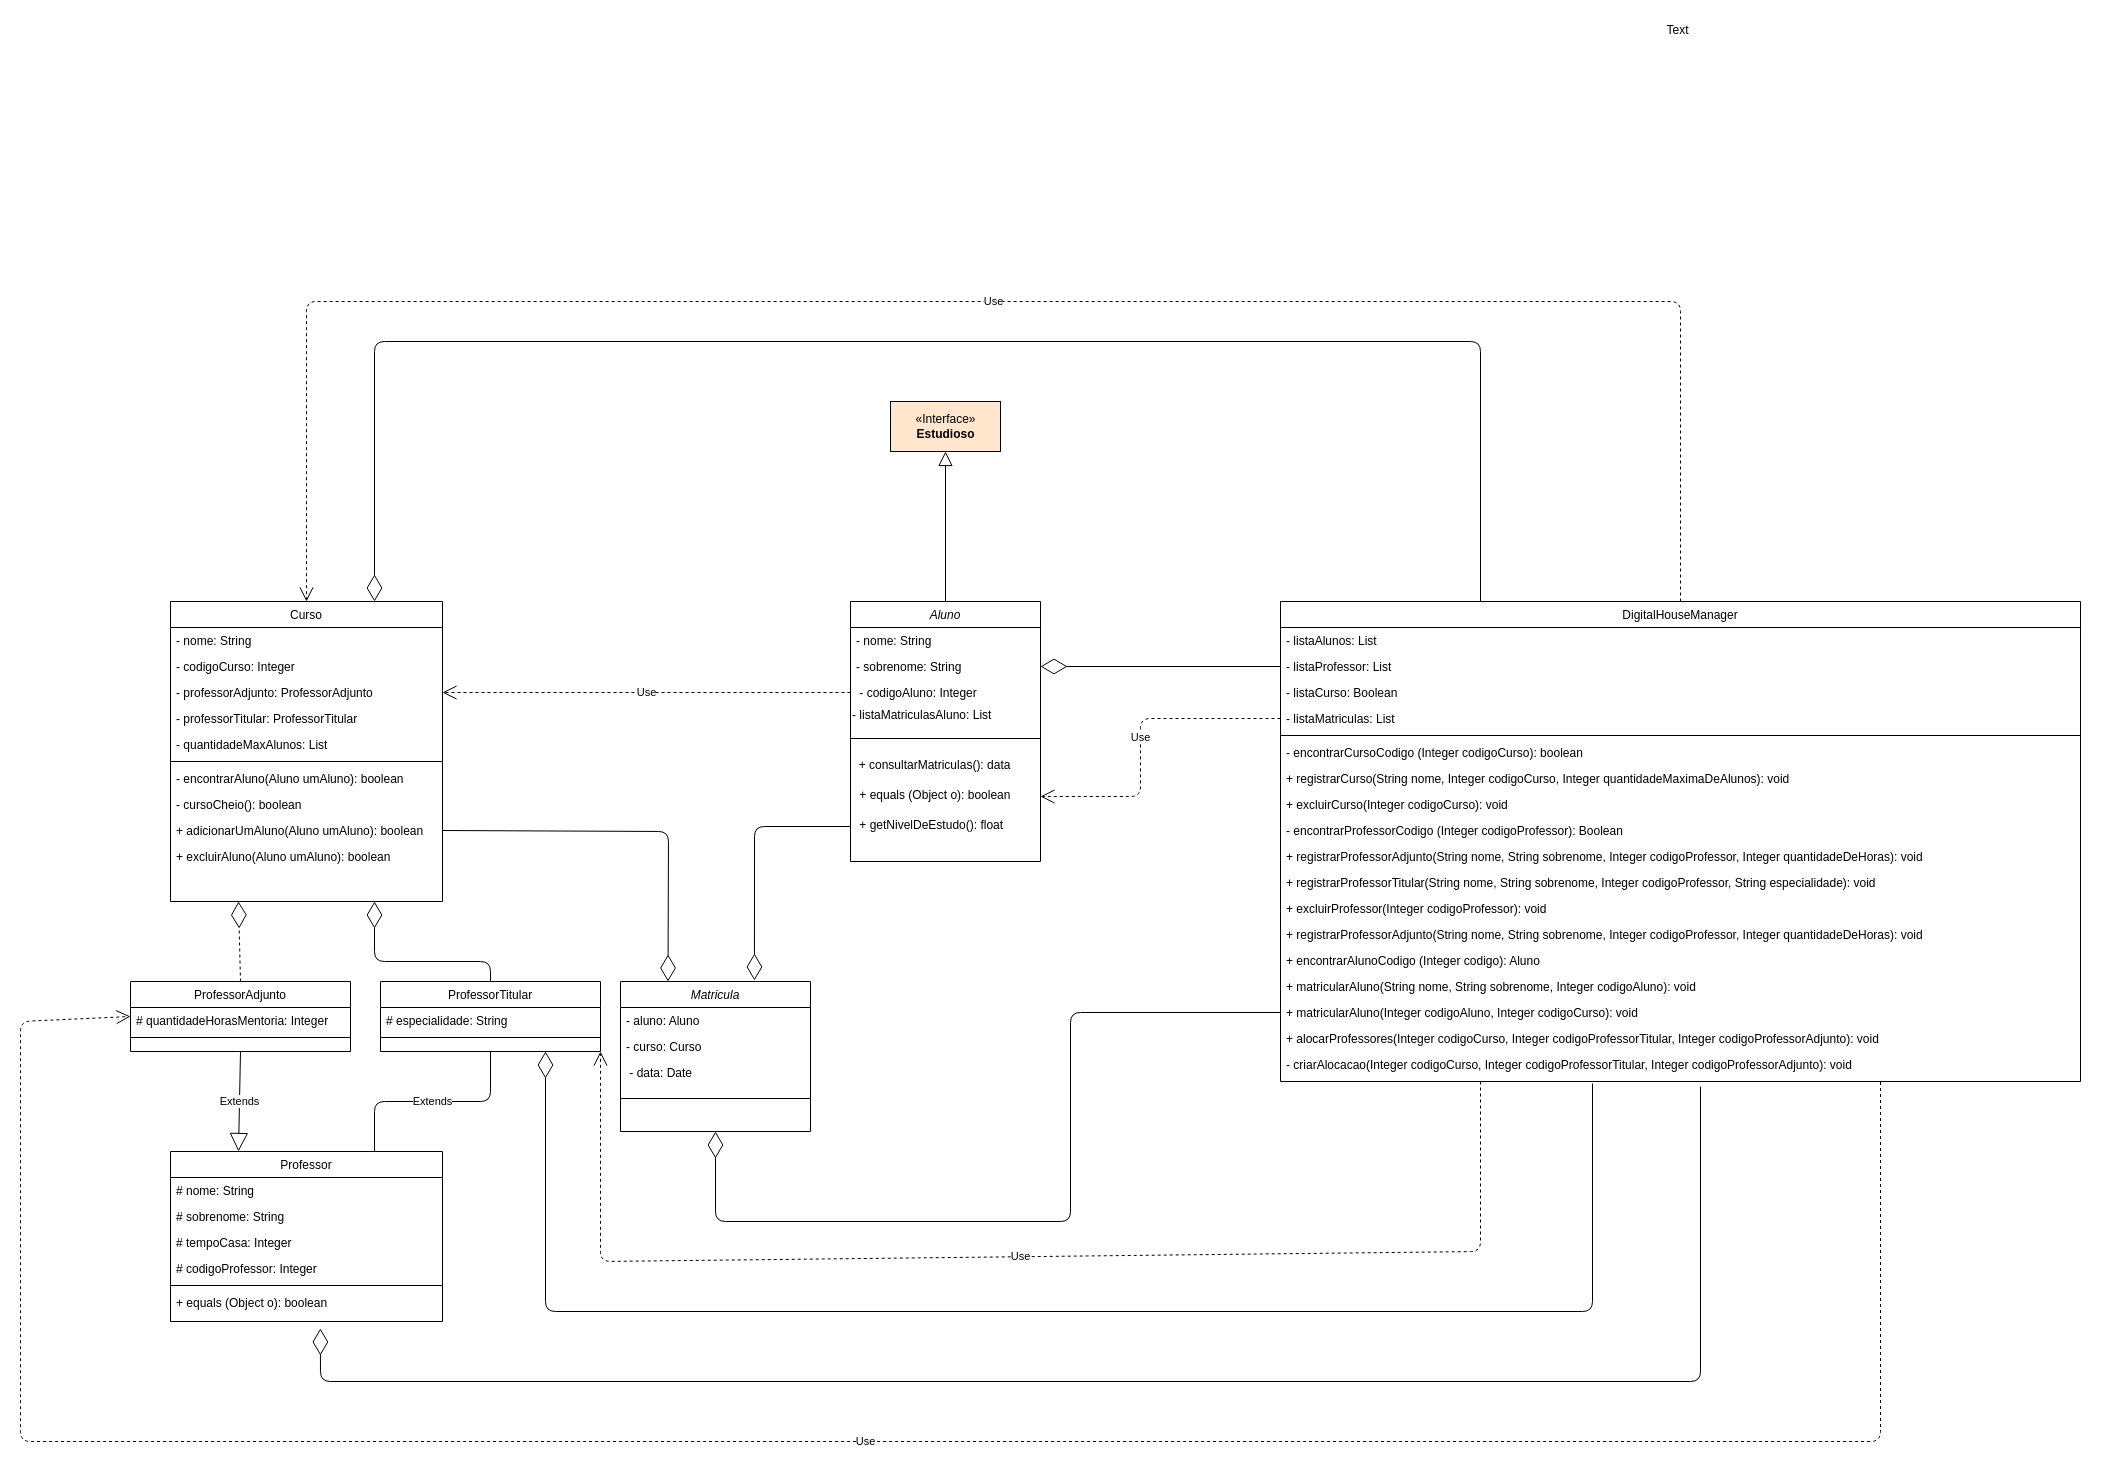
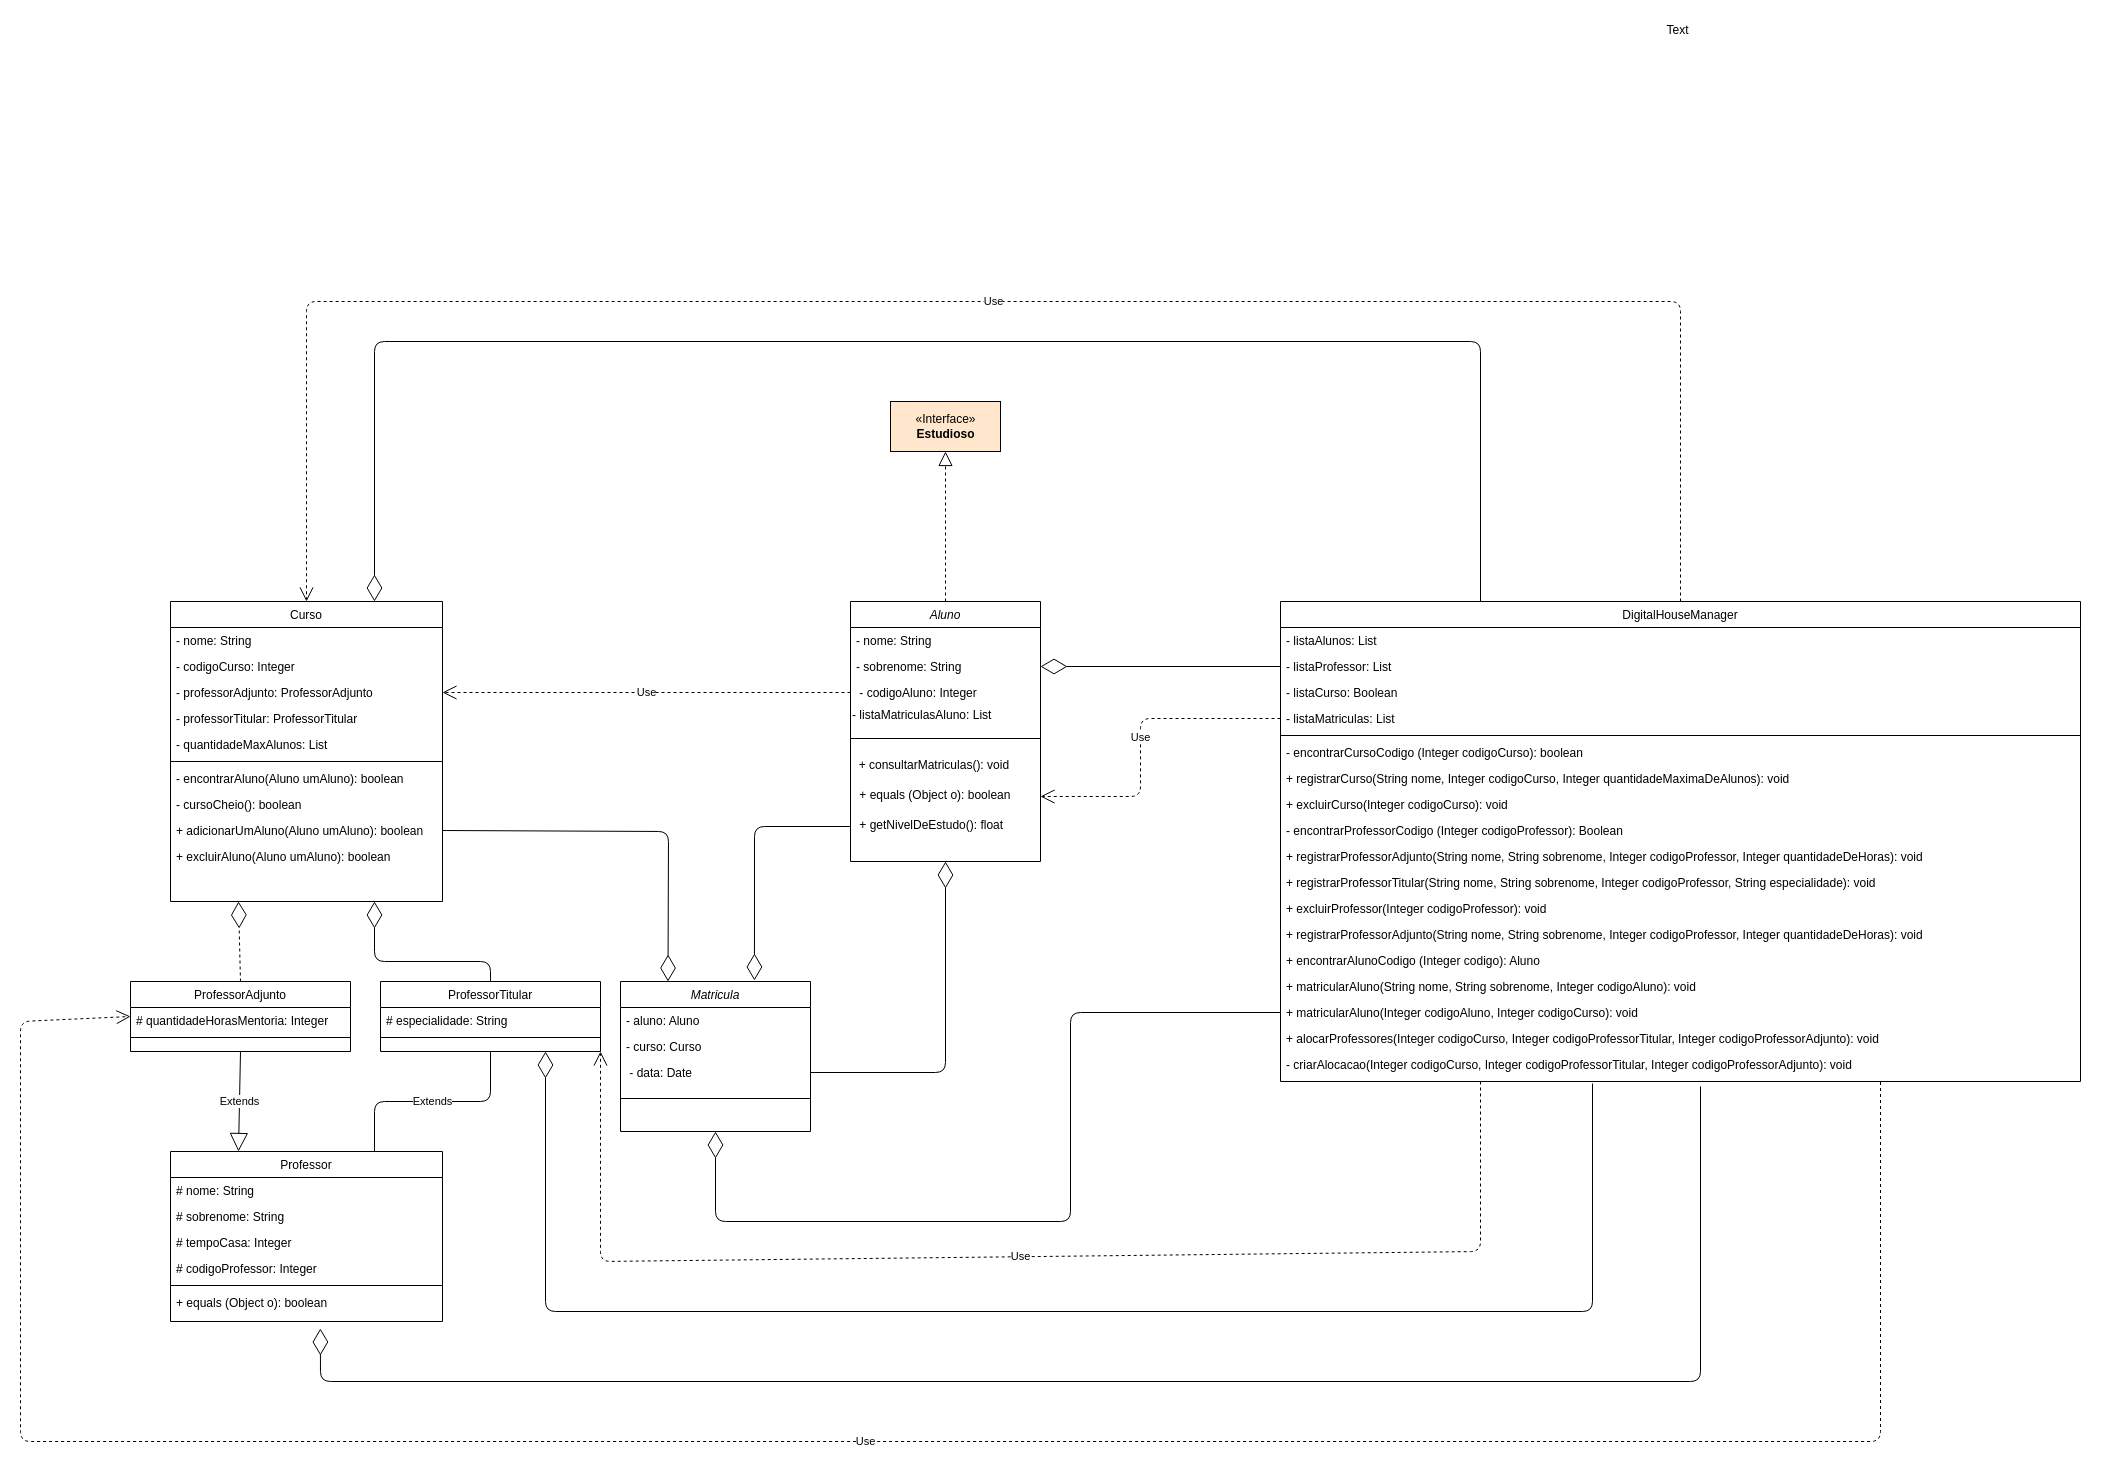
- <mxCell id="74" value="" style="endArrow=block;dashed=0;endFill=0;endSize=12;html=1;entryX=0.5;entryY=1;entryDx=0;entryDy=0;exitX=0.5;exitY=0;exitDx=0;exitDy=0;" parent="1" source="2" target="73" edge="1"><mxGeometry width="160" relative="1" as="geometry"><mxPoint x="817" y="551" as="sourcePoint" /><mxPoint x="977" y="551" as="targetPoint" /></mxGeometry></mxCell>
+ <mxCell id="74" value="" style="endArrow=block;dashed=1;endFill=0;endSize=12;html=1;entryX=0.5;entryY=1;entryDx=0;entryDy=0;exitX=0.5;exitY=0;exitDx=0;exitDy=0;" parent="1" source="2" target="73" edge="1"><mxGeometry width="160" relative="1" as="geometry"><mxPoint x="817" y="551" as="sourcePoint" /><mxPoint x="977" y="551" as="targetPoint" /></mxGeometry></mxCell>
- <mxCell id="8" value="&amp;nbsp; + consultarMatriculas(): data&amp;nbsp;&amp;nbsp;" style="text;html=1;" parent="2" vertex="1"><mxGeometry y="150" width="190" height="30" as="geometry" /></mxCell>
+ <mxCell id="8" value="&amp;nbsp; + consultarMatriculas(): void&amp;nbsp;&amp;nbsp;" style="text;html=1;" parent="2" vertex="1"><mxGeometry y="150" width="190" height="30" as="geometry" /></mxCell>
+ <mxCell id="67" value="" style="endArrow=diamondThin;endFill=0;endSize=24;html=1;entryX=0.5;entryY=1;entryDx=0;entryDy=0;exitX=1;exitY=0.5;exitDx=0;exitDy=0;" parent="1" source="38" target="2" edge="1"><mxGeometry width="160" relative="1" as="geometry"><mxPoint x="840" y="1044.67" as="sourcePoint" /><mxPoint x="1000" y="1044.67" as="targetPoint" /><Array as="points"><mxPoint x="945" y="1072" /></Array></mxGeometry></mxCell>
